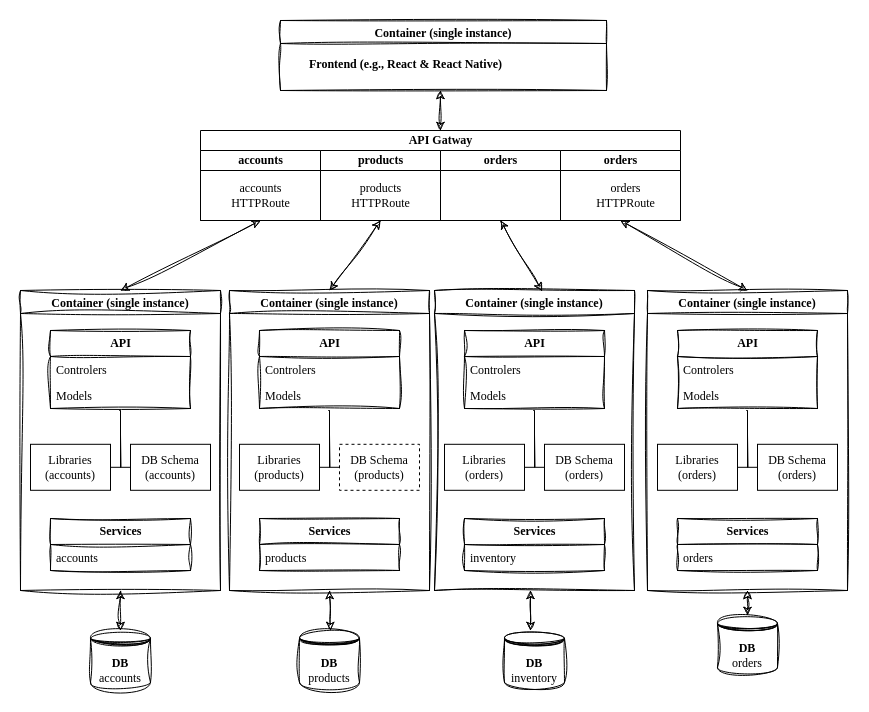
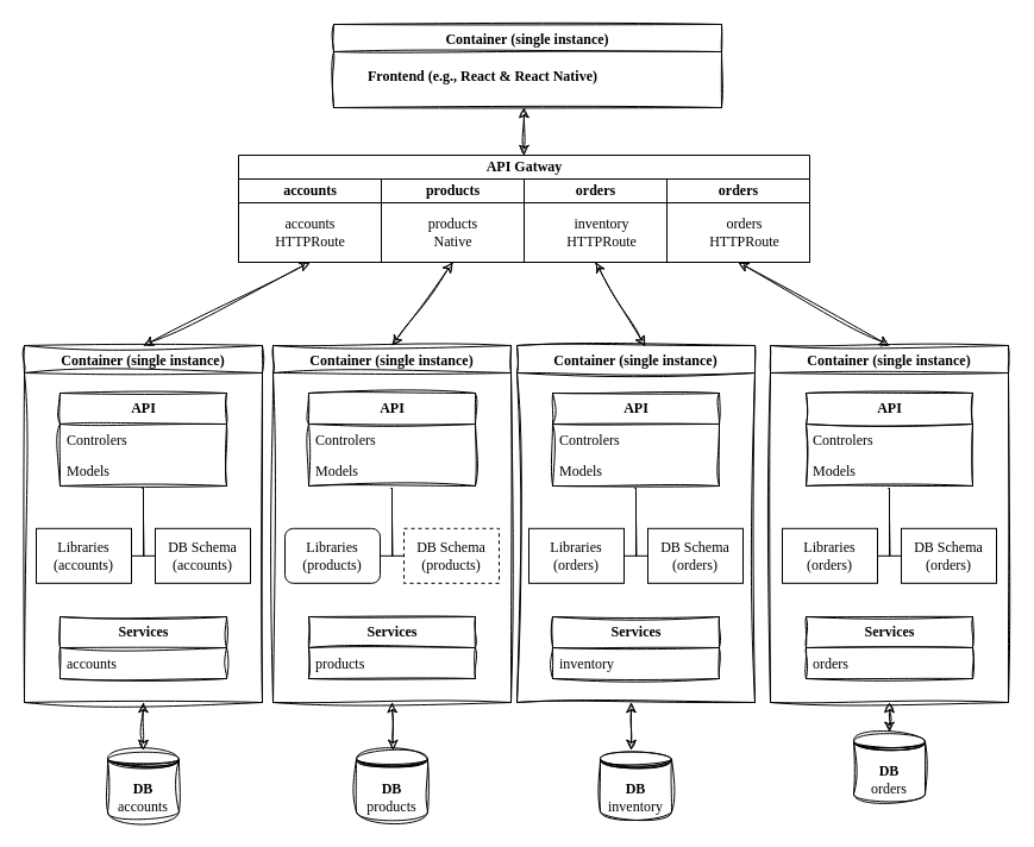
- <mxCell id="41" value="&lt;font data-font-src=&quot;https://fonts.googleapis.com/css?family=Architects+Daughter&quot; face=&quot;Architects Daughter&quot;&gt;products&lt;br&gt;HTTPRoute&lt;/font&gt;" style="text;html=1;align=center;verticalAlign=middle;resizable=0;points=[];autosize=1;strokeColor=none;fillColor=none;" parent="40" vertex="1"><mxGeometry x="15" y="25" width="90" height="40" as="geometry" /></mxCell>
+ <mxCell id="41" value="&lt;font data-font-src=&quot;https://fonts.googleapis.com/css?family=Architects+Daughter&quot; face=&quot;Architects Daughter&quot;&gt;products&lt;br&gt;Native&lt;/font&gt;" style="text;html=1;align=center;verticalAlign=middle;resizable=0;points=[];autosize=1;strokeColor=none;fillColor=none;" parent="40" vertex="1"><mxGeometry x="15" y="25" width="90" height="40" as="geometry" /></mxCell>
+ <mxCell id="43" value="&lt;font face=&quot;Architects Daughter&quot;&gt;inventory&lt;br style=&quot;border-color: var(--border-color);&quot;&gt;HTTPRoute&lt;/font&gt;" style="text;html=1;align=center;verticalAlign=middle;resizable=0;points=[];autosize=1;strokeColor=none;fillColor=none;" parent="42" vertex="1"><mxGeometry x="20" y="25" width="90" height="40" as="geometry" /></mxCell>
- <mxCell id="21" value="&lt;font data-font-src=&quot;https://fonts.googleapis.com/css?family=Architects+Daughter&quot; face=&quot;Architects Daughter&quot;&gt;Libraries&lt;br&gt;(products)&lt;/font&gt;&lt;font face=&quot;Architects Daughter&quot;&gt;&lt;br&gt;&lt;/font&gt;" style="whiteSpace=wrap;html=1;align=center;verticalAlign=middle;treeFolding=1;treeMoving=1;" parent="13" vertex="1"><mxGeometry x="10" y="153.8" width="80" height="46" as="geometry" /></mxCell>
+ <mxCell id="21" value="&lt;font data-font-src=&quot;https://fonts.googleapis.com/css?family=Architects+Daughter&quot; face=&quot;Architects Daughter&quot;&gt;Libraries&lt;br&gt;(products)&lt;/font&gt;&lt;font face=&quot;Architects Daughter&quot;&gt;&lt;br&gt;&lt;/font&gt;" style="whiteSpace=wrap;html=1;align=center;verticalAlign=middle;treeFolding=1;treeMoving=1;rounded=1;" parent="13" vertex="1"><mxGeometry x="10" y="153.8" width="80" height="46" as="geometry" /></mxCell>
